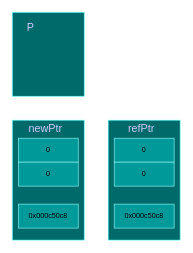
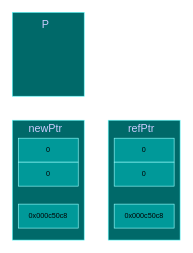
- <mxCell id="3" value="&lt;font style=&quot;line-height: 170% ; font-size: 18px&quot; color=&quot;#ccccff&quot;&gt;P&lt;/font&gt;" style="text;html=1;resizable=0;autosize=1;align=center;verticalAlign=middle;points=[];fontColor=#ffffff;" vertex="1" parent="1"><mxGeometry x="35" y="25" width="30" height="40" as="geometry" /></mxCell>
+ <mxCell id="3" value="&lt;font style=&quot;line-height: 170% ; font-size: 18px&quot; color=&quot;#ccccff&quot;&gt;P&lt;/font&gt;" style="text;html=1;resizable=0;autosize=1;align=center;verticalAlign=middle;points=[];fontColor=#ffffff;" vertex="1" parent="1"><mxGeometry x="60" y="20" width="30" height="40" as="geometry" /></mxCell>
